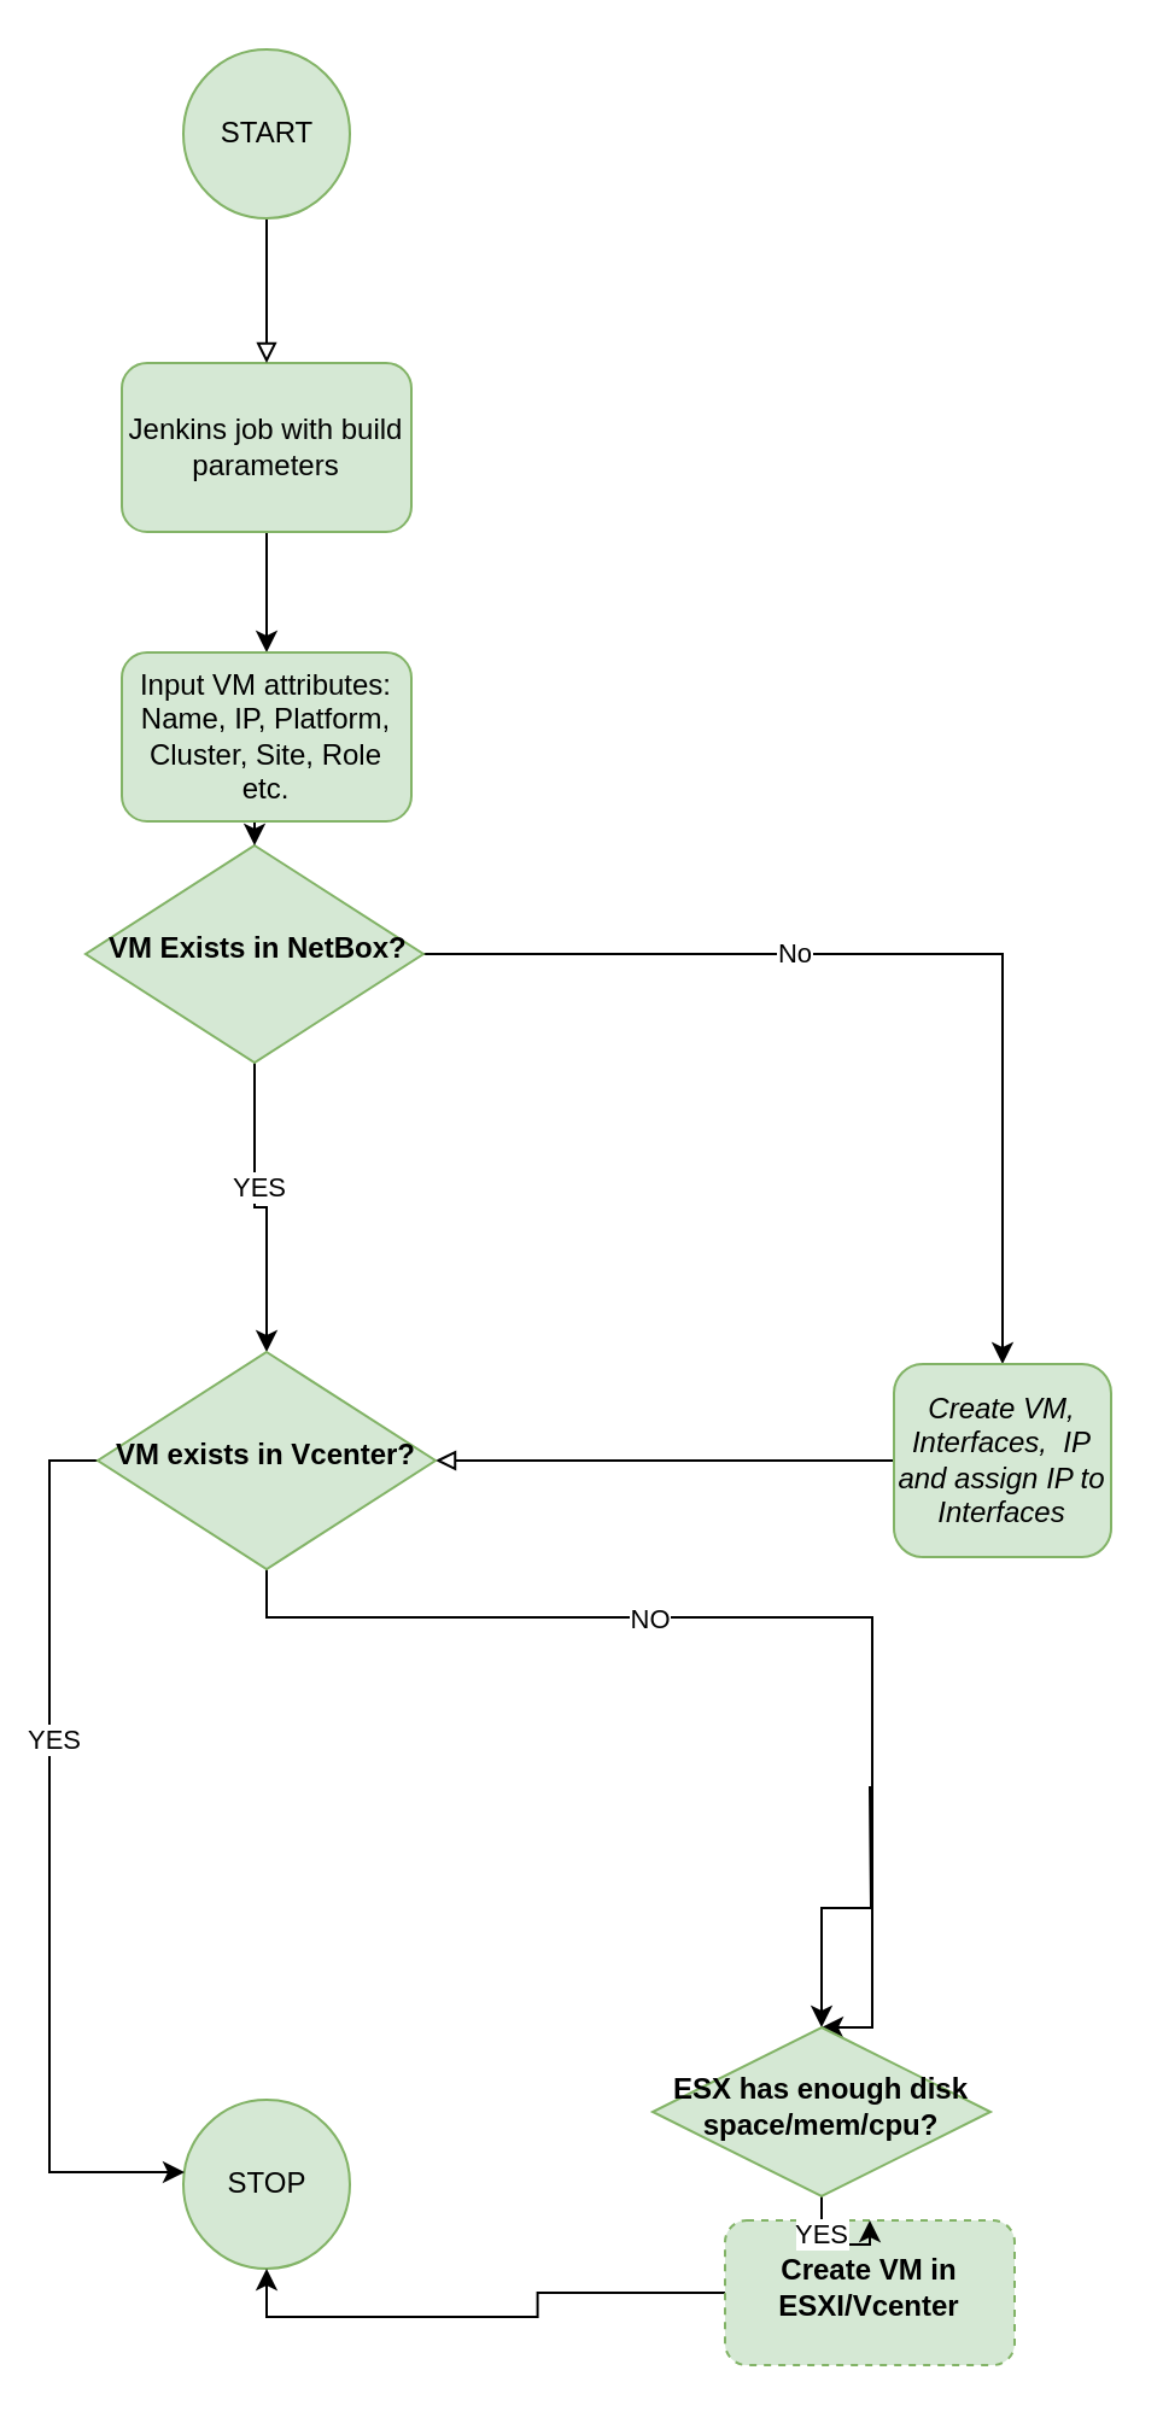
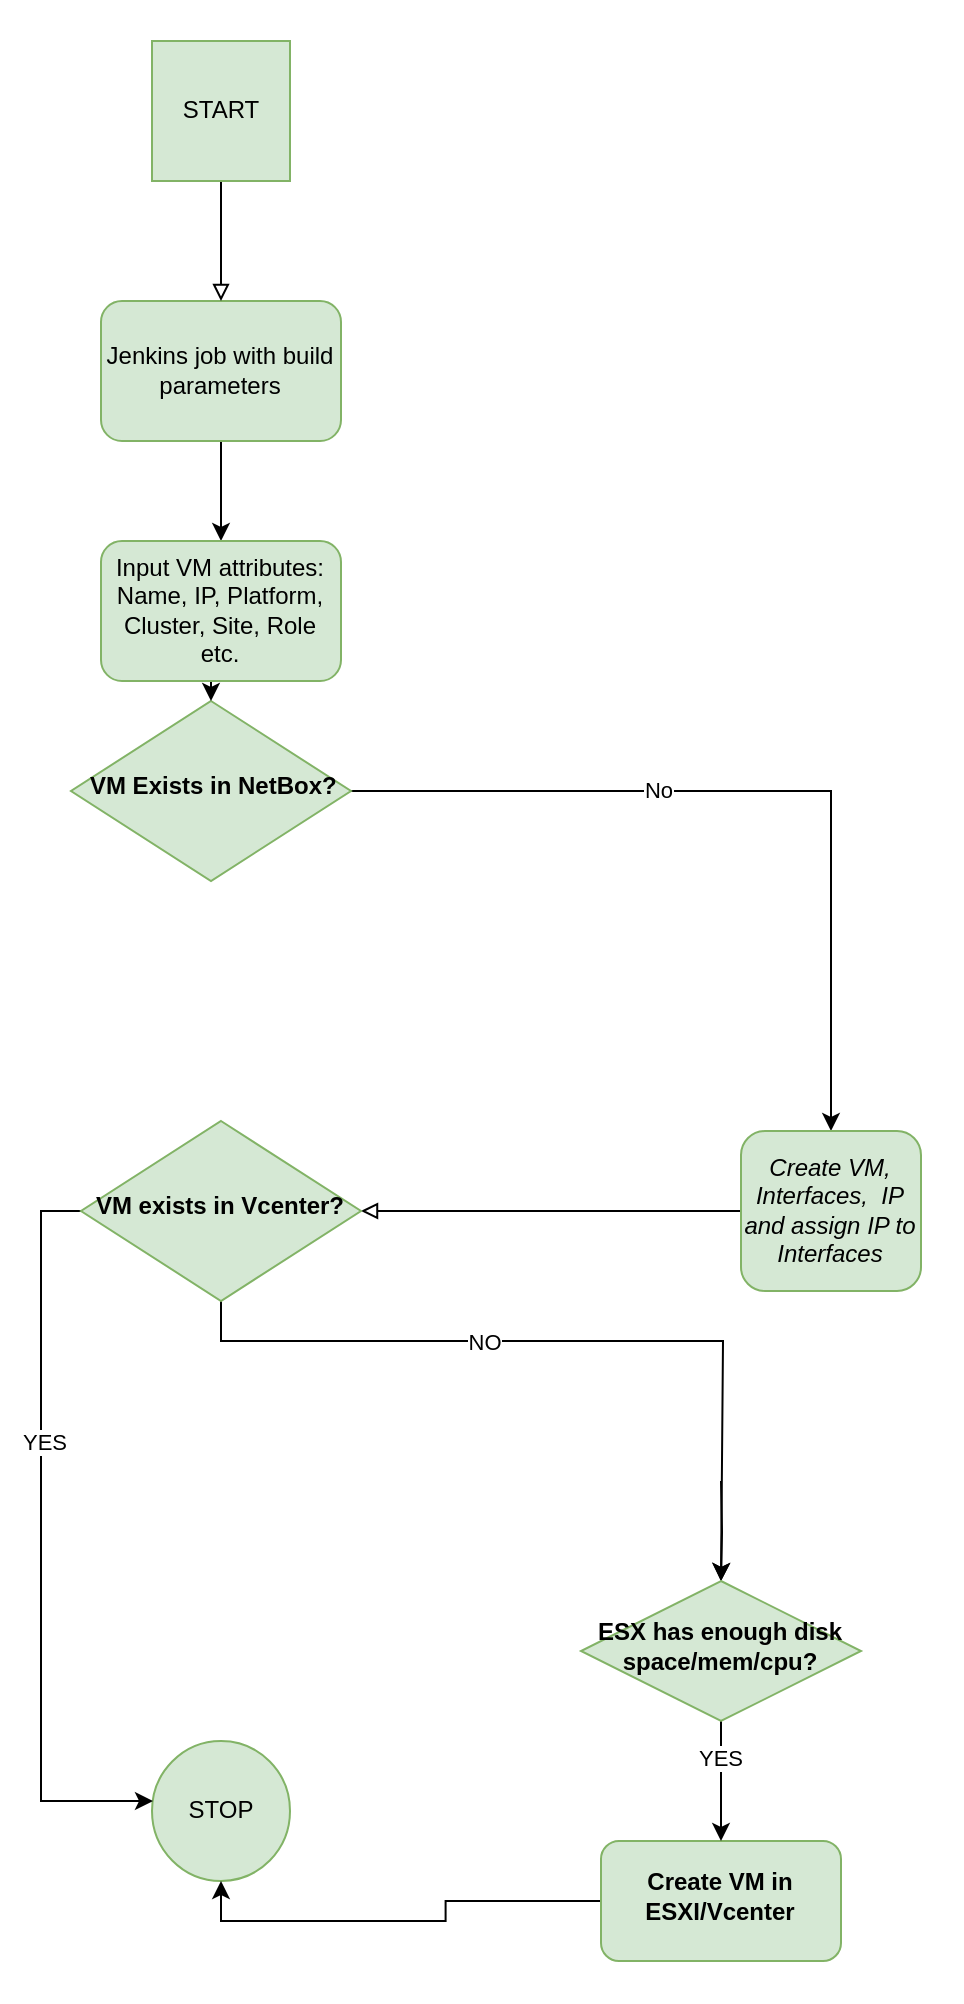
- <mxCell id="7" value="START" style="ellipse;whiteSpace=wrap;html=1;fillColor=#d5e8d4;strokeColor=#82b366;rounded=1;glass=0;strokeWidth=1;shadow=0;" parent="1" vertex="1"><mxGeometry x="75.5" y="20" width="69" height="70" as="geometry" /></mxCell>
+ <mxCell id="7" value="START" style="whiteSpace=wrap;html=1;fillColor=#d5e8d4;strokeColor=#82b366;glass=0;strokeWidth=1;shadow=0;rounded=0;" parent="1" vertex="1"><mxGeometry x="75.5" y="20" width="69" height="70" as="geometry" /></mxCell>
- <mxCell id="10" style="edgeStyle=orthogonalEdgeStyle;rounded=0;orthogonalLoop=1;jettySize=auto;html=1;exitX=0.5;exitY=1;exitDx=0;exitDy=0;entryX=0.5;entryY=0;entryDx=0;entryDy=0;" parent="1" source="12" target="20" edge="1"><mxGeometry relative="1" as="geometry" /></mxCell>
- <mxCell id="11" value="YES" style="edgeLabel;html=1;align=center;verticalAlign=middle;resizable=0;points=[];" parent="10" vertex="1" connectable="0"><mxGeometry x="-0.179" y="1" relative="1" as="geometry"><mxPoint as="offset" /></mxGeometry></mxCell>
- <mxCell id="26" value="&lt;b&gt;ESX has enough disk space/mem/cpu?&lt;/b&gt;" style="rhombus;whiteSpace=wrap;html=1;shadow=0;fontFamily=Helvetica;fontSize=12;align=center;strokeWidth=1;spacing=6;spacingTop=-4;fillColor=#d5e8d4;strokeColor=#82b366;" parent="1" vertex="1"><mxGeometry x="270" y="840" width="140" height="70" as="geometry" /></mxCell>
+ <mxCell id="26" value="&lt;b&gt;ESX has enough disk space/mem/cpu?&lt;/b&gt;" style="rhombus;whiteSpace=wrap;html=1;shadow=0;fontFamily=Helvetica;fontSize=12;align=center;strokeWidth=1;spacing=6;spacingTop=-4;fillColor=#d5e8d4;strokeColor=#82b366;" parent="1" vertex="1"><mxGeometry x="290" y="790" width="140" height="70" as="geometry" /></mxCell>
- <mxCell id="23" value="&lt;b&gt;Create VM in ESXI/Vcenter&lt;/b&gt;" style="rounded=1;whiteSpace=wrap;html=1;fillColor=#d5e8d4;strokeColor=#82b366;shadow=0;strokeWidth=1;spacing=6;spacingTop=-4;dashed=1;" parent="1" vertex="1"><mxGeometry x="300" y="920" width="120" height="60" as="geometry" /></mxCell>
+ <mxCell id="23" value="&lt;b&gt;Create VM in ESXI/Vcenter&lt;/b&gt;" style="rounded=1;whiteSpace=wrap;html=1;fillColor=#d5e8d4;strokeColor=#82b366;shadow=0;strokeWidth=1;spacing=6;spacingTop=-4;" parent="1" vertex="1"><mxGeometry x="300" y="920" width="120" height="60" as="geometry" /></mxCell>
